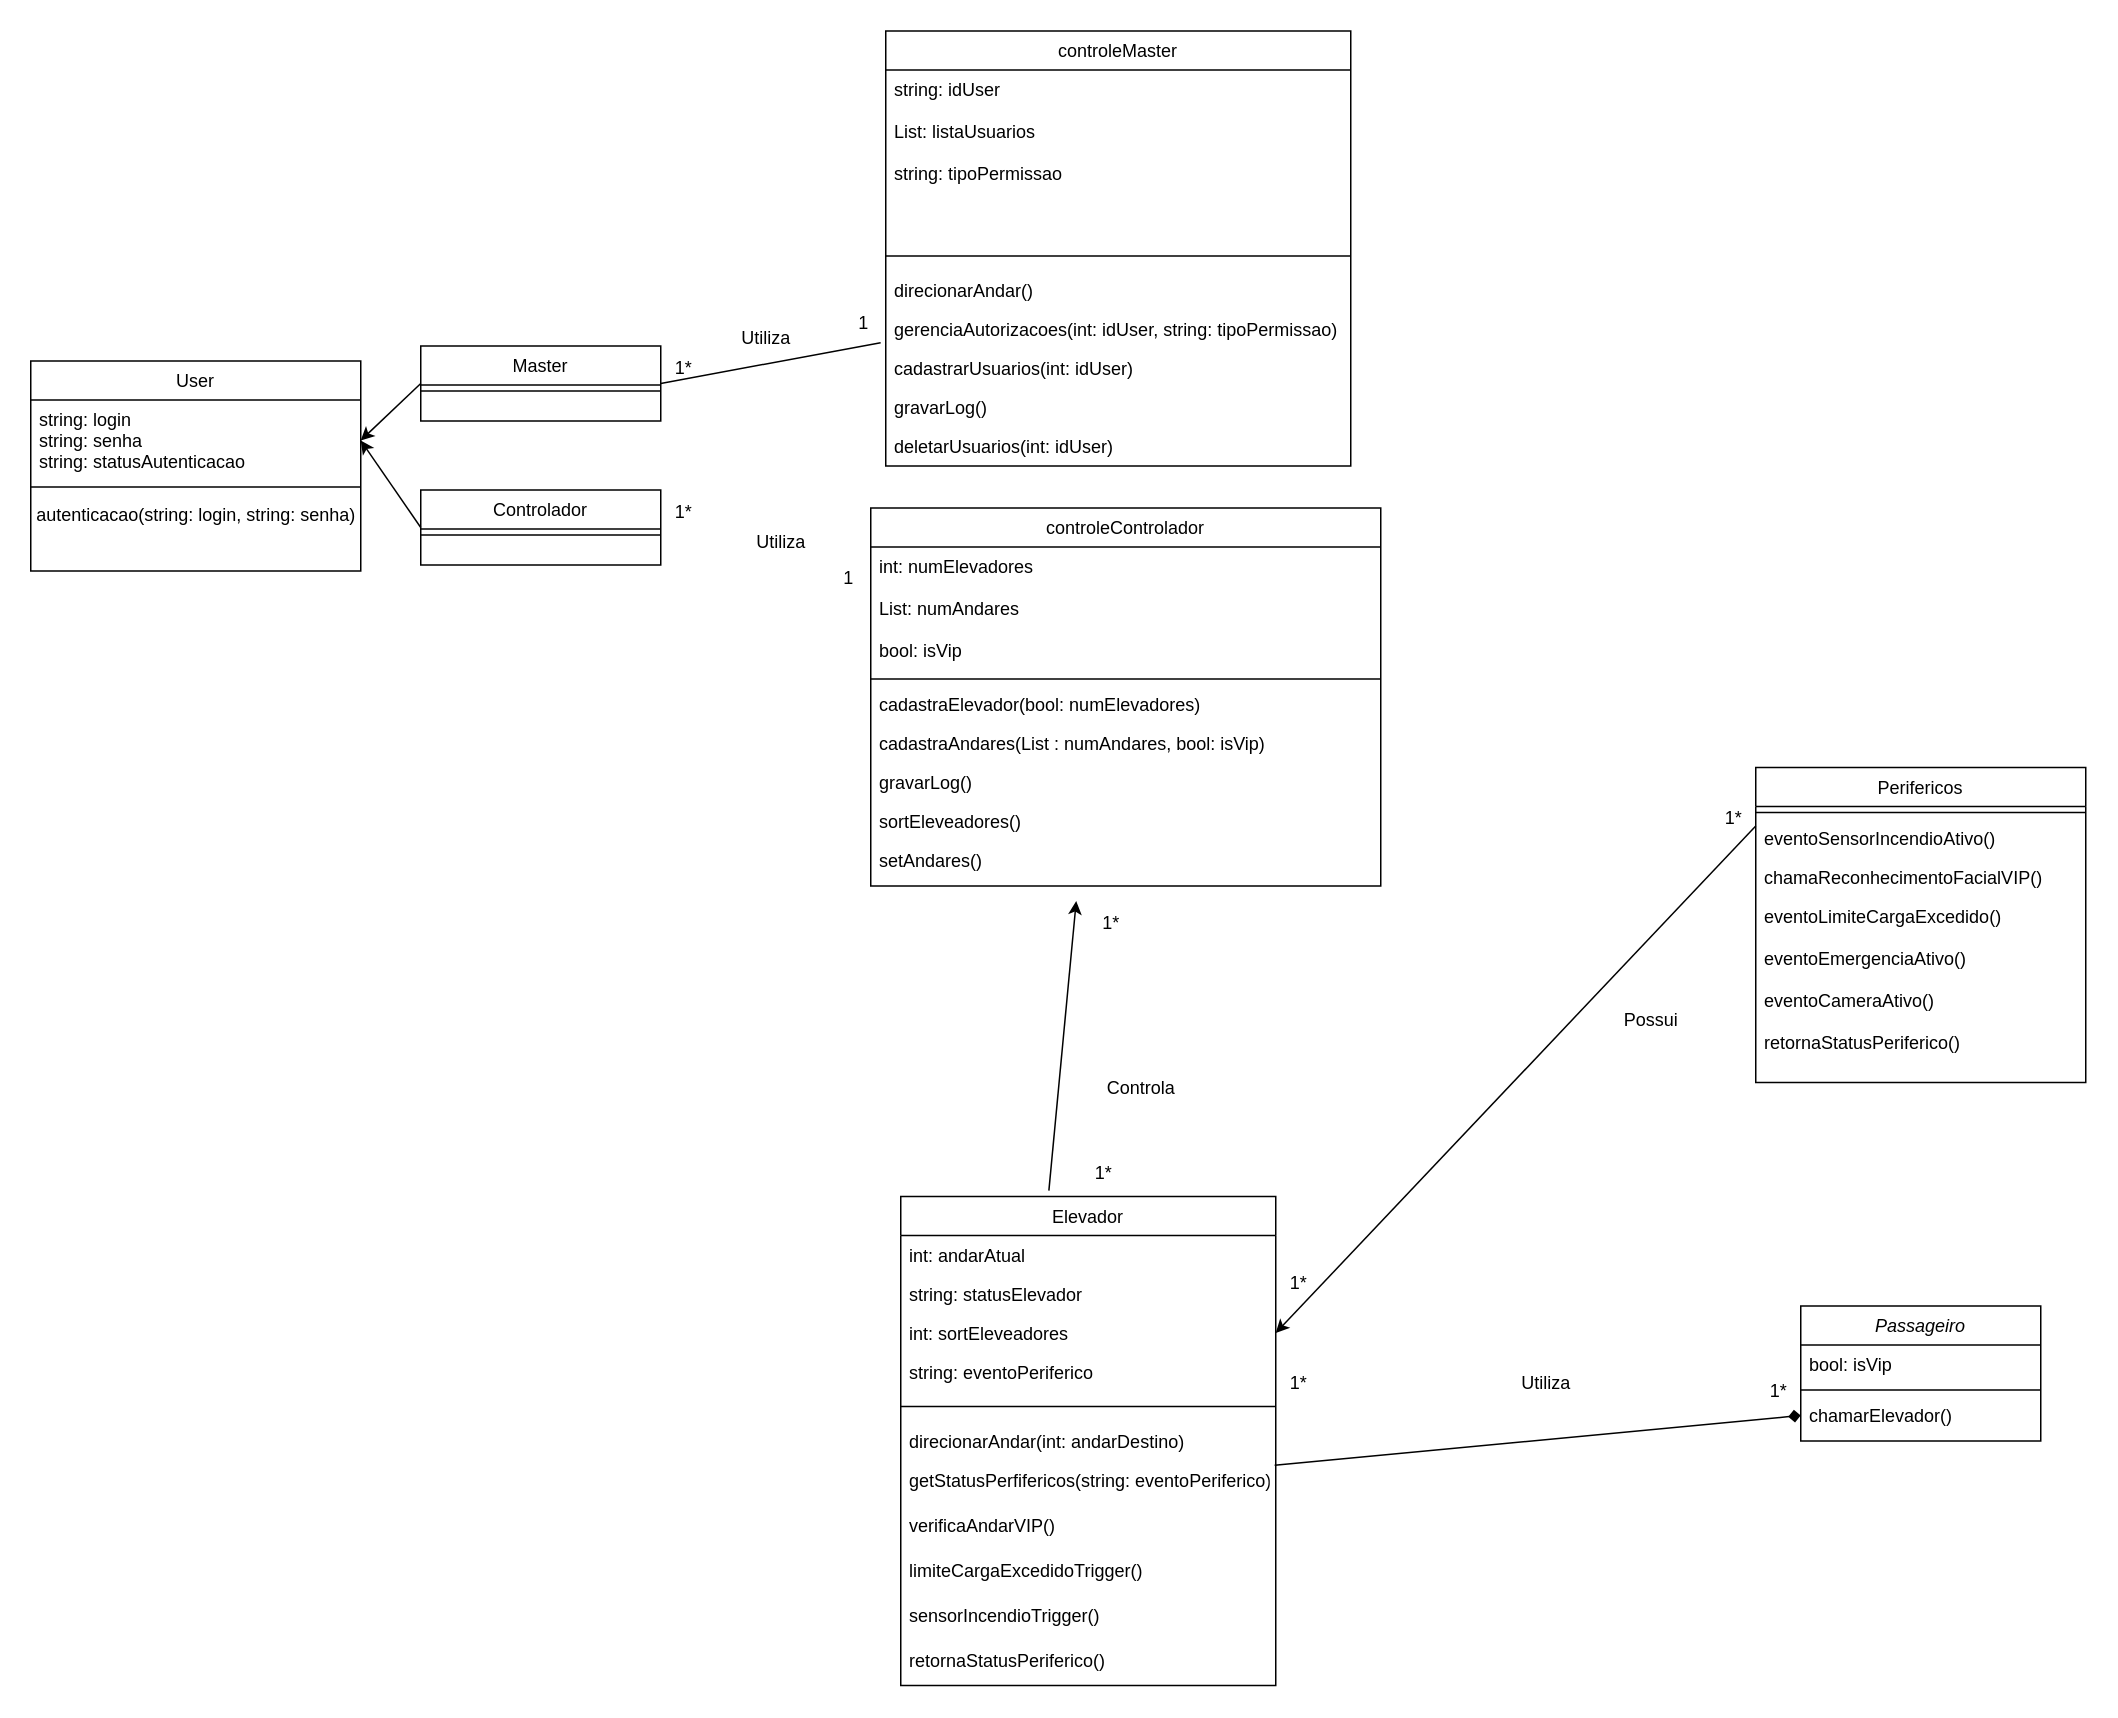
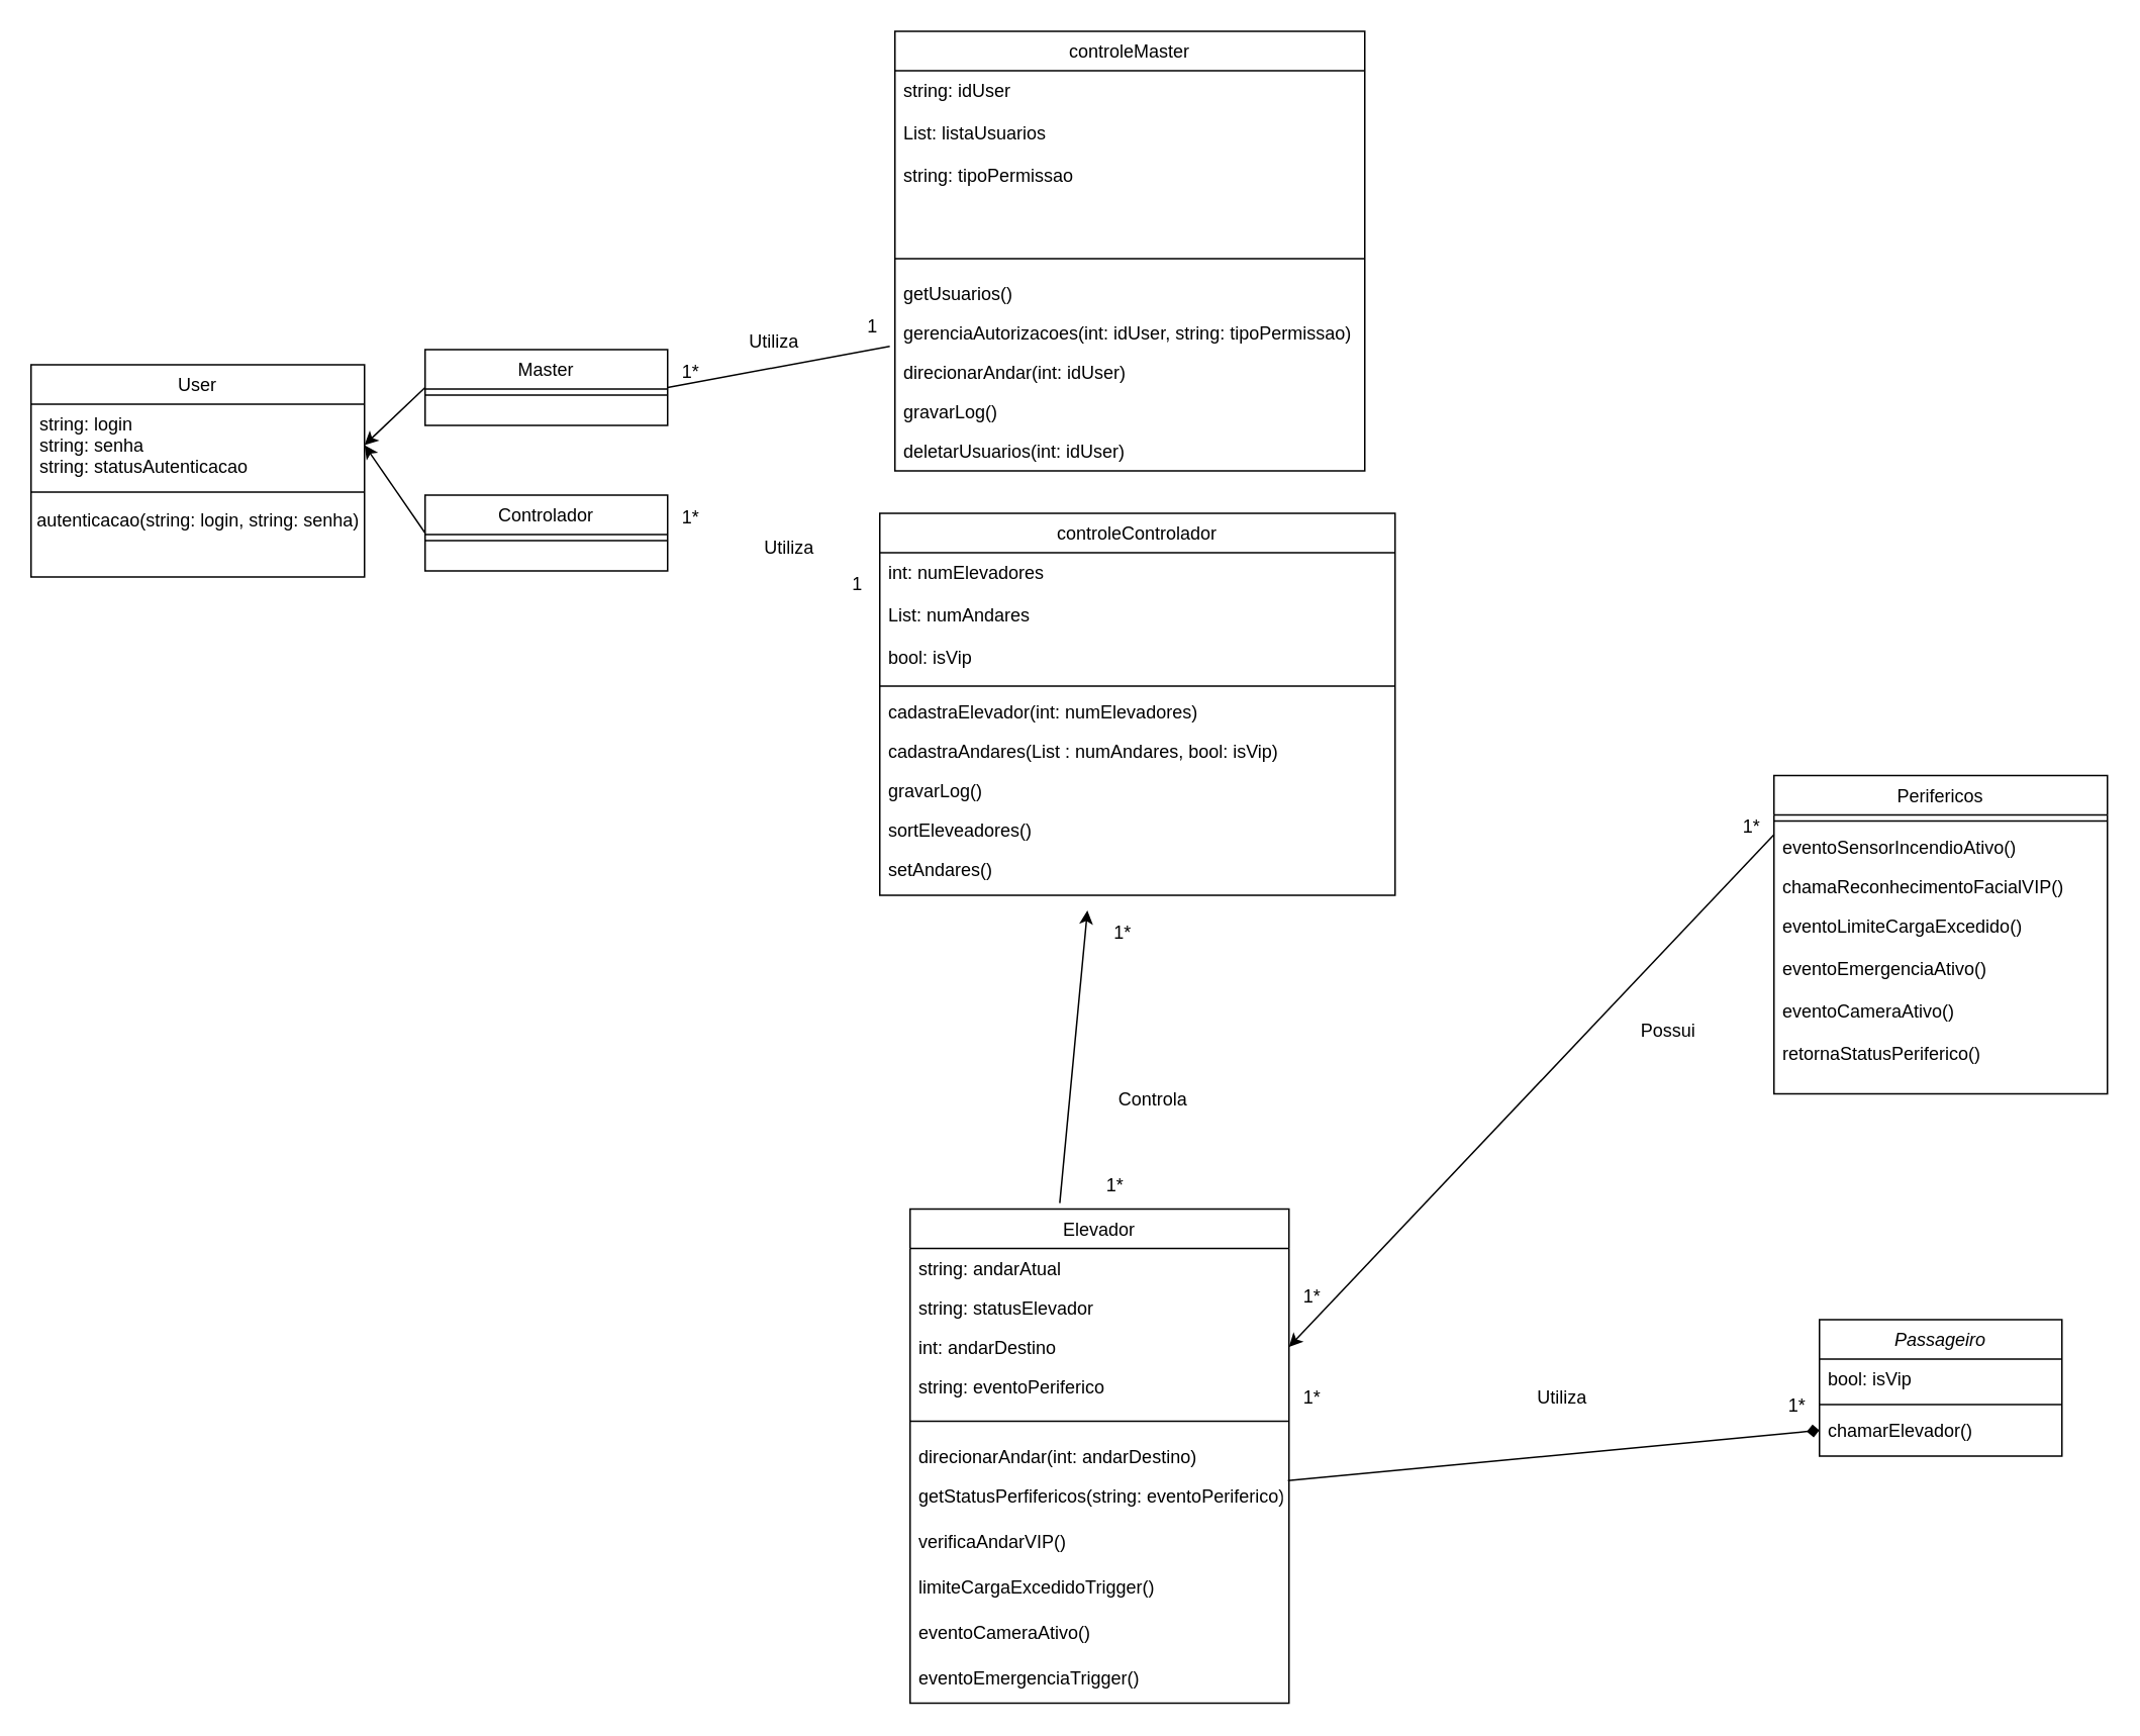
- <mxCell id="53" value="direcionarAndar()" style="text;align=left;verticalAlign=top;spacingLeft=4;spacingRight=4;overflow=hidden;rotatable=0;points=[[0,0.5],[1,0.5]];portConstraint=eastwest;" parent="50" vertex="1"><mxGeometry y="160" width="310" height="26" as="geometry" /></mxCell>
+ <mxCell id="53" value="getUsuarios()" style="text;align=left;verticalAlign=top;spacingLeft=4;spacingRight=4;overflow=hidden;rotatable=0;points=[[0,0.5],[1,0.5]];portConstraint=eastwest;" parent="50" vertex="1"><mxGeometry y="160" width="310" height="26" as="geometry" /></mxCell>
- <mxCell id="55" value="cadastrarUsuarios(int: idUser)" style="text;align=left;verticalAlign=top;spacingLeft=4;spacingRight=4;overflow=hidden;rotatable=0;points=[[0,0.5],[1,0.5]];portConstraint=eastwest;" parent="50" vertex="1"><mxGeometry y="212" width="310" height="26" as="geometry" /></mxCell>
+ <mxCell id="55" value="direcionarAndar(int: idUser)" style="text;align=left;verticalAlign=top;spacingLeft=4;spacingRight=4;overflow=hidden;rotatable=0;points=[[0,0.5],[1,0.5]];portConstraint=eastwest;" parent="50" vertex="1"><mxGeometry y="212" width="310" height="26" as="geometry" /></mxCell>
- <mxCell id="30" value="cadastraElevador(bool: numElevadores)" style="text;align=left;verticalAlign=top;spacingLeft=4;spacingRight=4;overflow=hidden;rotatable=0;points=[[0,0.5],[1,0.5]];portConstraint=eastwest;" parent="27" vertex="1"><mxGeometry y="118" width="340" height="26" as="geometry" /></mxCell>
+ <mxCell id="30" value="cadastraElevador(int: numElevadores)" style="text;align=left;verticalAlign=top;spacingLeft=4;spacingRight=4;overflow=hidden;rotatable=0;points=[[0,0.5],[1,0.5]];portConstraint=eastwest;" parent="27" vertex="1"><mxGeometry y="118" width="340" height="26" as="geometry" /></mxCell>
- <mxCell id="16" value="int: andarAtual" style="text;align=left;verticalAlign=top;spacingLeft=4;spacingRight=4;overflow=hidden;rotatable=0;points=[[0,0.5],[1,0.5]];portConstraint=eastwest;" parent="15" vertex="1"><mxGeometry y="26" width="250" height="26" as="geometry" /></mxCell>
+ <mxCell id="16" value="string: andarAtual" style="text;align=left;verticalAlign=top;spacingLeft=4;spacingRight=4;overflow=hidden;rotatable=0;points=[[0,0.5],[1,0.5]];portConstraint=eastwest;" parent="15" vertex="1"><mxGeometry y="26" width="250" height="26" as="geometry" /></mxCell>
- <mxCell id="18" value="int: sortEleveadores&#10;" style="text;align=left;verticalAlign=top;spacingLeft=4;spacingRight=4;overflow=hidden;rotatable=0;points=[[0,0.5],[1,0.5]];portConstraint=eastwest;rounded=0;shadow=0;html=0;" parent="15" vertex="1"><mxGeometry y="78" width="250" height="26" as="geometry" /></mxCell>
+ <mxCell id="18" value="int: andarDestino&#10;" style="text;align=left;verticalAlign=top;spacingLeft=4;spacingRight=4;overflow=hidden;rotatable=0;points=[[0,0.5],[1,0.5]];portConstraint=eastwest;rounded=0;shadow=0;html=0;" parent="15" vertex="1"><mxGeometry y="78" width="250" height="26" as="geometry" /></mxCell>
- <mxCell id="25" value="sensorIncendioTrigger()" style="text;align=left;verticalAlign=top;spacingLeft=4;spacingRight=4;overflow=hidden;rotatable=0;points=[[0,0.5],[1,0.5]];portConstraint=eastwest;" vertex="1" parent="15"><mxGeometry y="266" width="250" height="30" as="geometry" /></mxCell>
+ <mxCell id="25" value="eventoCameraAtivo()" style="text;align=left;verticalAlign=top;spacingLeft=4;spacingRight=4;overflow=hidden;rotatable=0;points=[[0,0.5],[1,0.5]];portConstraint=eastwest;" vertex="1" parent="15"><mxGeometry y="266" width="250" height="30" as="geometry" /></mxCell>
- <mxCell id="26" value="retornaStatusPeriferico()" style="text;align=left;verticalAlign=top;spacingLeft=4;spacingRight=4;overflow=hidden;rotatable=0;points=[[0,0.5],[1,0.5]];portConstraint=eastwest;" vertex="1" parent="15"><mxGeometry y="296" width="250" height="30" as="geometry" /></mxCell>
+ <mxCell id="26" value="eventoEmergenciaTrigger()" style="text;align=left;verticalAlign=top;spacingLeft=4;spacingRight=4;overflow=hidden;rotatable=0;points=[[0,0.5],[1,0.5]];portConstraint=eastwest;" vertex="1" parent="15"><mxGeometry y="296" width="250" height="30" as="geometry" /></mxCell>
